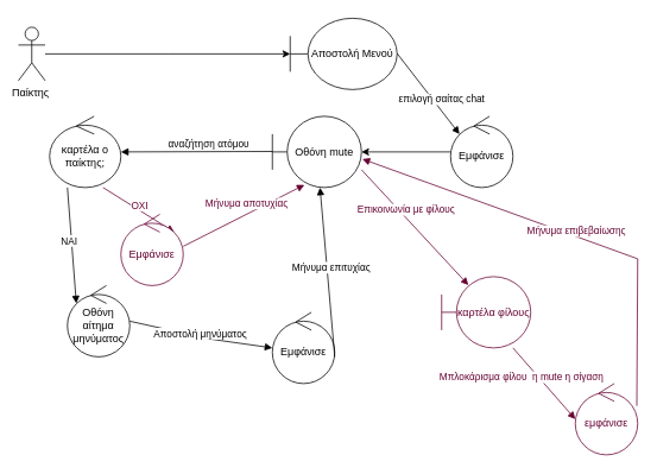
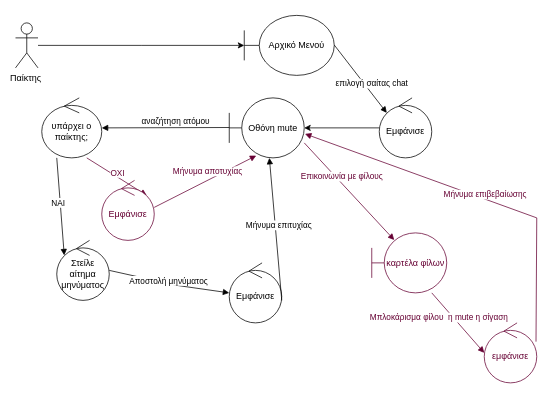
- <mxCell id="4" value="Αποστολή Μενού" style="shape=umlBoundary;whiteSpace=wrap;html=1;" vertex="1" parent="1"><mxGeometry x="325" y="20" width="120" height="80" as="geometry" /></mxCell>
+ <mxCell id="4" value="Αρχικό Μενού" style="shape=umlBoundary;whiteSpace=wrap;html=1;" vertex="1" parent="1"><mxGeometry x="325" y="20" width="120" height="80" as="geometry" /></mxCell>
- <mxCell id="10" value="καρτέλα ο παίκτης;" style="ellipse;shape=umlControl;whiteSpace=wrap;html=1;" vertex="1" parent="1"><mxGeometry x="55" y="130" width="80" height="80" as="geometry" /></mxCell>
+ <mxCell id="10" value="υπάρχει ο παίκτης;" style="ellipse;shape=umlControl;whiteSpace=wrap;html=1;" vertex="1" parent="1"><mxGeometry x="55" y="130" width="80" height="80" as="geometry" /></mxCell>
- <mxCell id="20" value="καρτέλα φίλους" style="shape=umlBoundary;whiteSpace=wrap;html=1;strokeColor=#660033;fontColor=#660033;" vertex="1" parent="1"><mxGeometry x="495" y="310" width="100" height="80" as="geometry" /></mxCell>
+ <mxCell id="20" value="καρτέλα φίλων" style="shape=umlBoundary;whiteSpace=wrap;html=1;strokeColor=#660033;fontColor=#660033;" vertex="1" parent="1"><mxGeometry x="495" y="310" width="100" height="80" as="geometry" /></mxCell>
- <mxCell id="13" value="Οθόνη αίτημα μηνύματος" style="ellipse;shape=umlControl;whiteSpace=wrap;html=1;" vertex="1" parent="1"><mxGeometry x="75" y="320" width="70" height="80" as="geometry" /></mxCell>
+ <mxCell id="13" value="Στείλε αίτημα μηνύματος" style="ellipse;shape=umlControl;whiteSpace=wrap;html=1;" vertex="1" parent="1"><mxGeometry x="75" y="320" width="70" height="80" as="geometry" /></mxCell>
